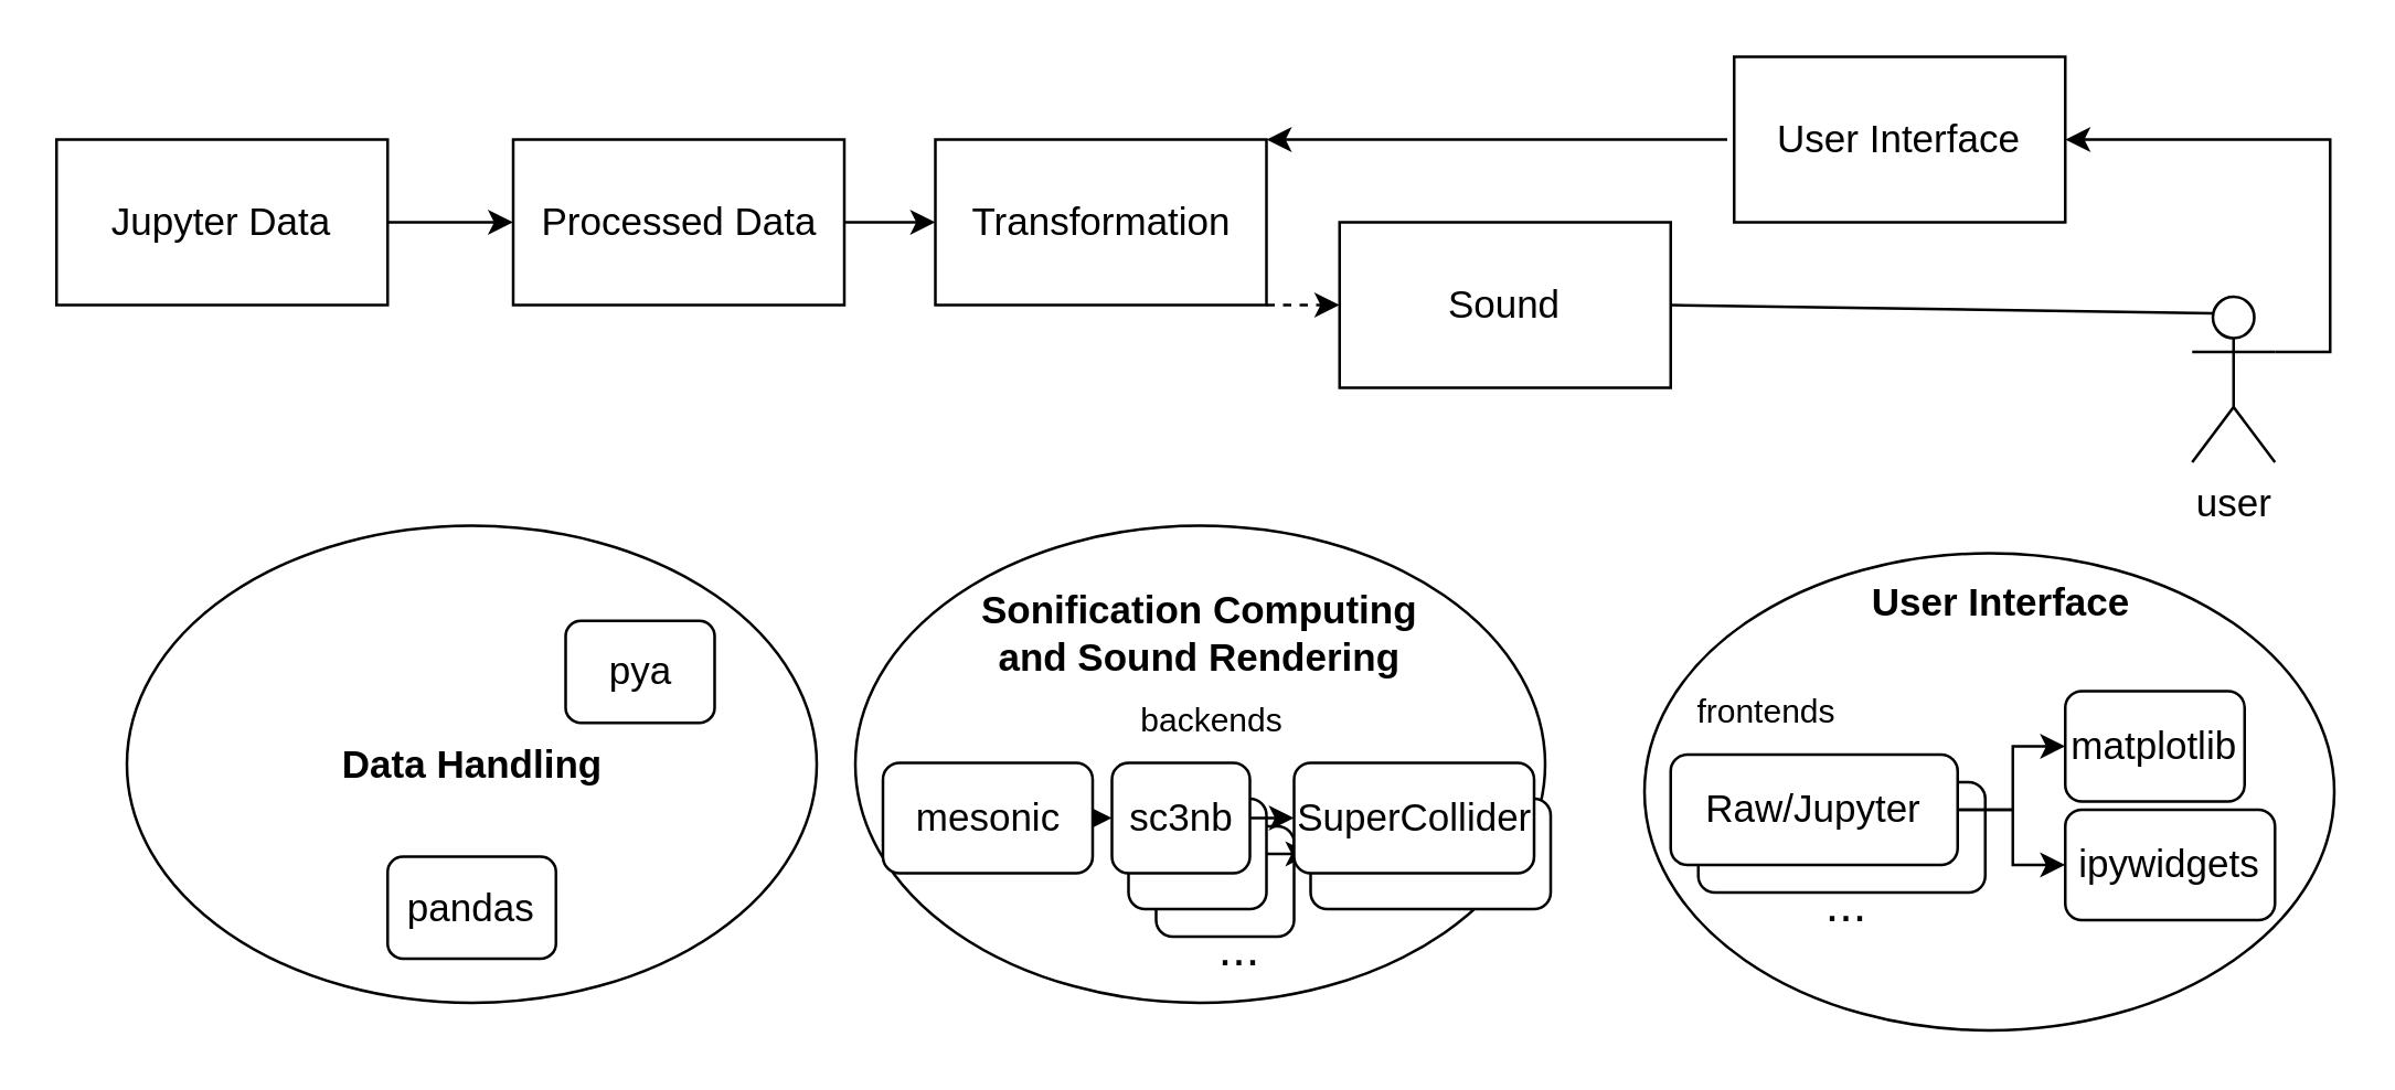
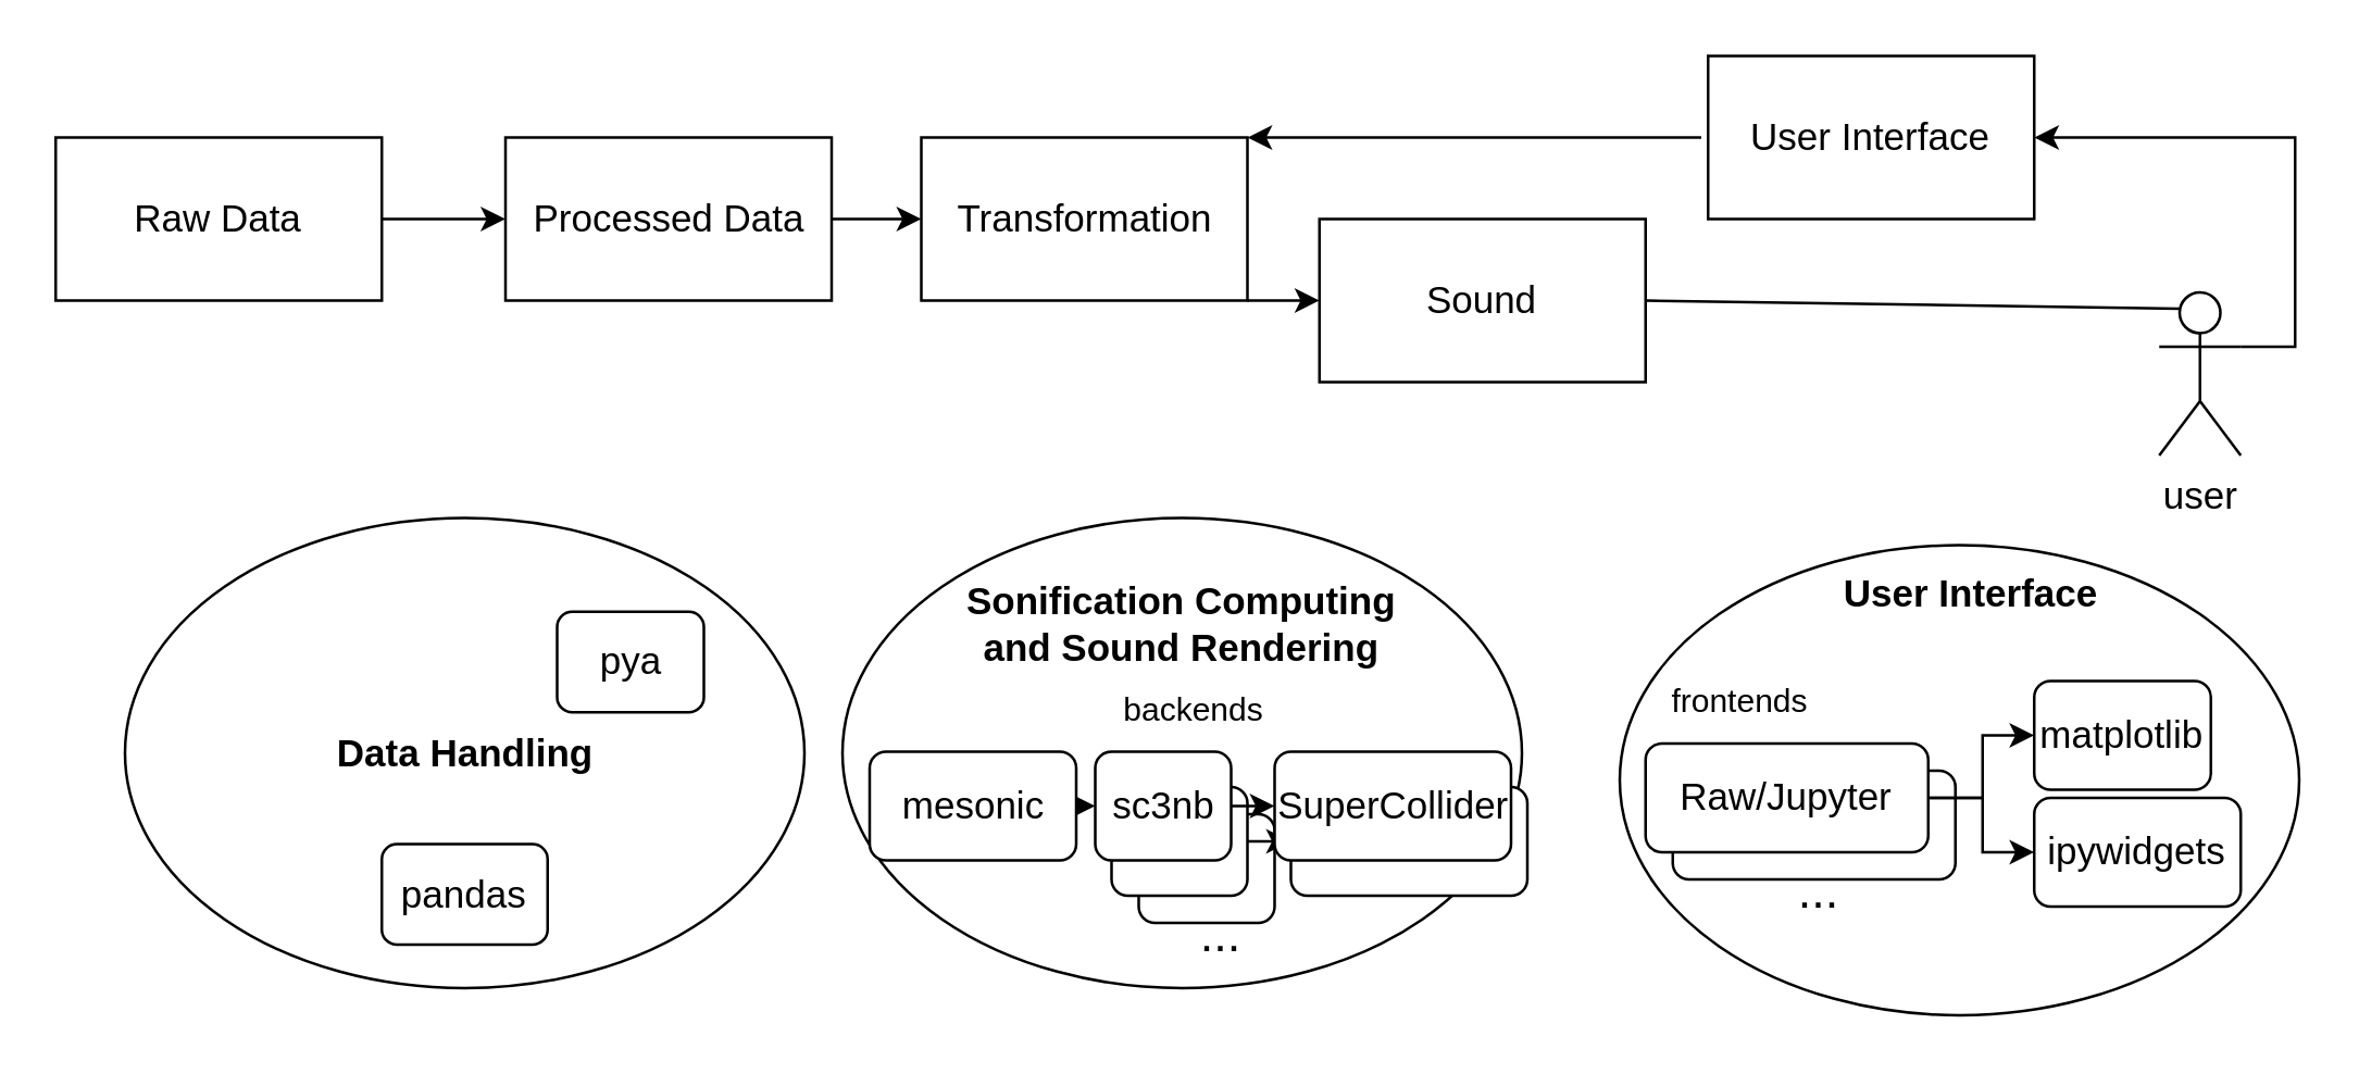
- <mxCell id="15" value="Jupyter Data" style="rounded=0;whiteSpace=wrap;html=1;fontSize=14;" parent="1" vertex="1"><mxGeometry y="50" width="120" height="60" as="geometry" x="20" /></mxCell>
+ <mxCell id="15" value="Raw Data" style="rounded=0;whiteSpace=wrap;html=1;fontSize=14;" parent="1" vertex="1"><mxGeometry y="50" width="120" height="60" as="geometry" x="20" /></mxCell>
- <mxCell id="37" value="" style="endArrow=classic;html=1;rounded=0;entryX=0;entryY=0.5;entryDx=0;entryDy=0;exitX=1;exitY=1;exitDx=0;exitDy=0;dashed=1;" edge="1" parent="1" source="12" target="11"><mxGeometry width="50" height="50" relative="1" as="geometry"><mxPoint x="425.5" y="110" as="sourcePoint" /><mxPoint x="335.5" y="-40" as="targetPoint" /></mxGeometry></mxCell>
+ <mxCell id="37" value="" style="endArrow=classic;html=1;rounded=0;entryX=0;entryY=0.5;entryDx=0;entryDy=0;exitX=1;exitY=1;exitDx=0;exitDy=0;" edge="1" parent="1" source="12" target="11"><mxGeometry width="50" height="50" relative="1" as="geometry"><mxPoint x="425.5" y="110" as="sourcePoint" /><mxPoint x="335.5" y="-40" as="targetPoint" /></mxGeometry></mxCell>
